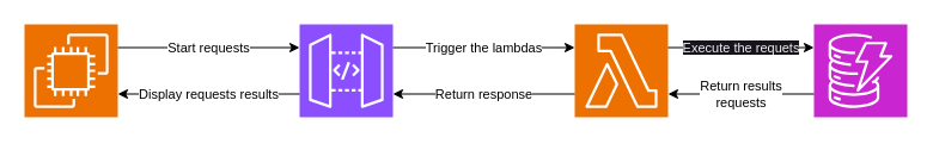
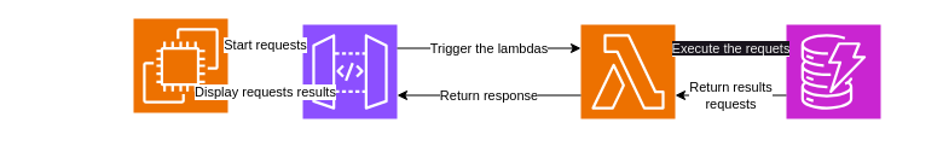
- <mxCell id="4" value="EC2 Front" style="sketch=0;points=[[0,0,0],[0.25,0,0],[0.5,0,0],[0.75,0,0],[1,0,0],[0,1,0],[0.25,1,0],[0.5,1,0],[0.75,1,0],[1,1,0],[0,0.25,0],[0,0.5,0],[0,0.75,0],[1,0.25,0],[1,0.5,0],[1,0.75,0]];outlineConnect=0;fontColor=#ffffff;fillColor=#ED7100;strokeColor=#ffffff;dashed=0;verticalLabelPosition=bottom;verticalAlign=top;align=center;html=1;fontSize=12;fontStyle=0;aspect=fixed;shape=mxgraph.aws4.resourceIcon;resIcon=mxgraph.aws4.ec2;" vertex="1" parent="1"><mxGeometry x="20" y="20" width="78" height="78" as="geometry" /></mxCell>
+ <mxCell id="4" value="EC2 Front" style="sketch=0;points=[[0,0,0],[0.25,0,0],[0.5,0,0],[0.75,0,0],[1,0,0],[0,1,0],[0.25,1,0],[0.5,1,0],[0.75,1,0],[1,1,0],[0,0.25,0],[0,0.5,0],[0,0.75,0],[1,0.25,0],[1,0.5,0],[1,0.75,0]];outlineConnect=0;fontColor=#ffffff;fillColor=#ED7100;strokeColor=#ffffff;dashed=0;verticalLabelPosition=bottom;verticalAlign=top;align=center;html=1;fontSize=12;fontStyle=0;aspect=fixed;shape=mxgraph.aws4.resourceIcon;resIcon=mxgraph.aws4.ec2;" vertex="1" parent="1"><mxGeometry x="110" y="15" width="78" height="78" as="geometry" /></mxCell>
- <mxCell id="2" value="DynamoDB&lt;br&gt;" style="sketch=0;points=[[0,0,0],[0.25,0,0],[0.5,0,0],[0.75,0,0],[1,0,0],[0,1,0],[0.25,1,0],[0.5,1,0],[0.75,1,0],[1,1,0],[0,0.25,0],[0,0.5,0],[0,0.75,0],[1,0.25,0],[1,0.5,0],[1,0.75,0]];outlineConnect=0;fontColor=#FFFFFF;fillColor=#C925D1;strokeColor=#ffffff;dashed=0;verticalLabelPosition=bottom;verticalAlign=top;align=center;html=1;fontSize=12;fontStyle=0;aspect=fixed;shape=mxgraph.aws4.resourceIcon;resIcon=mxgraph.aws4.dynamodb;" vertex="1" parent="1"><mxGeometry x="680" y="20" width="78" height="78" as="geometry" /></mxCell>
+ <mxCell id="2" value="DynamoDB&lt;br&gt;" style="sketch=0;points=[[0,0,0],[0.25,0,0],[0.5,0,0],[0.75,0,0],[1,0,0],[0,1,0],[0.25,1,0],[0.5,1,0],[0.75,1,0],[1,1,0],[0,0.25,0],[0,0.5,0],[0,0.75,0],[1,0.25,0],[1,0.5,0],[1,0.75,0]];outlineConnect=0;fontColor=#FFFFFF;fillColor=#C925D1;strokeColor=#ffffff;dashed=0;verticalLabelPosition=bottom;verticalAlign=top;align=center;html=1;fontSize=12;fontStyle=0;aspect=fixed;shape=mxgraph.aws4.resourceIcon;resIcon=mxgraph.aws4.dynamodb;" vertex="1" parent="1"><mxGeometry x="650" y="20" width="78" height="78" as="geometry" /></mxCell>
